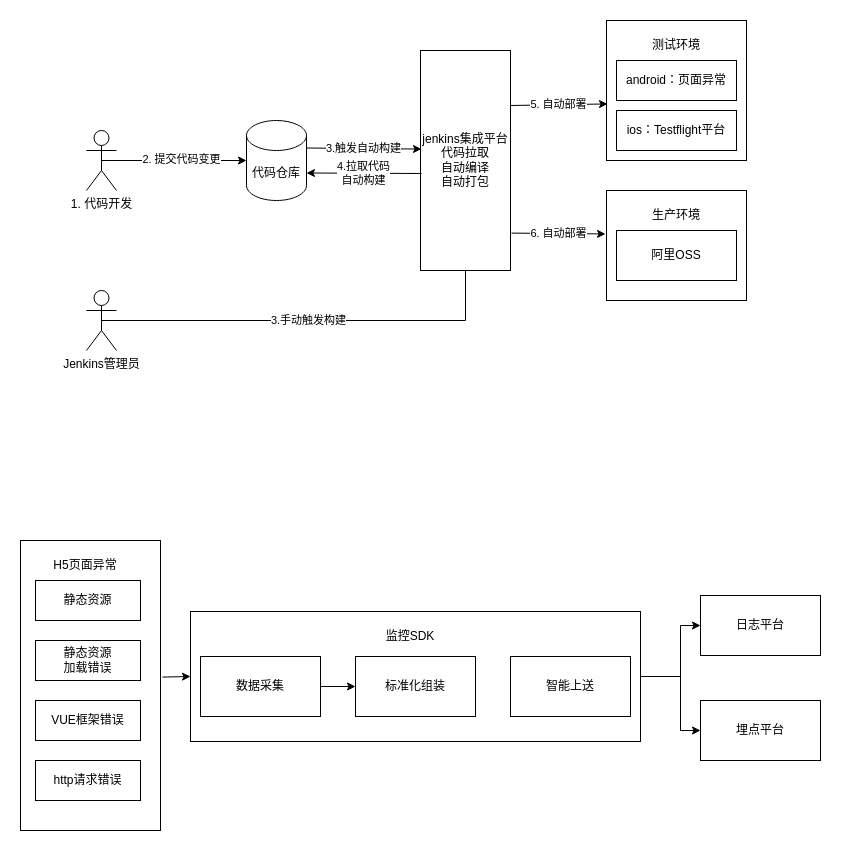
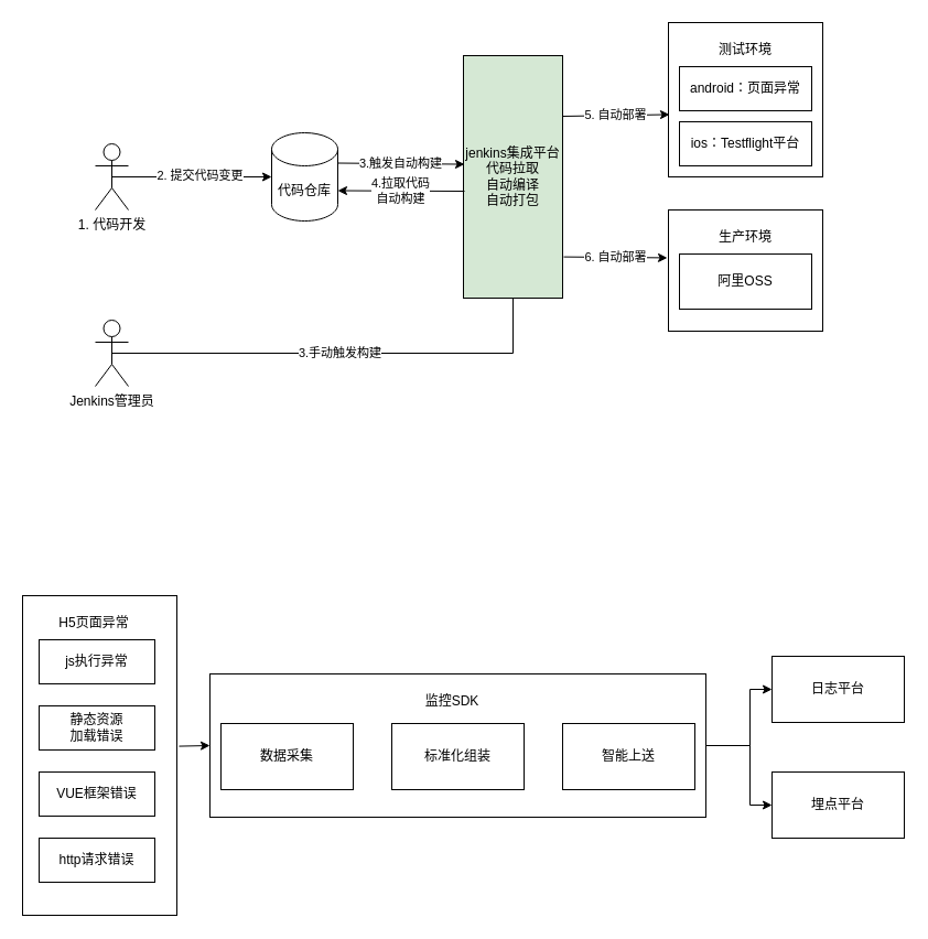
- <mxCell id="8" value="jenkins集成平台&lt;br&gt;代码拉取&lt;br&gt;自动编译&lt;br&gt;自动打包" style="rounded=0;whiteSpace=wrap;html=1;" parent="1" vertex="1"><mxGeometry x="420" y="50" width="90" height="220" as="geometry" /></mxCell>
+ <mxCell id="8" value="jenkins集成平台&lt;br&gt;代码拉取&lt;br&gt;自动编译&lt;br&gt;自动打包" style="rounded=0;whiteSpace=wrap;html=1;fillColor=#d5e8d4;" parent="1" vertex="1"><mxGeometry x="420" y="50" width="90" height="220" as="geometry" /></mxCell>
- <mxCell id="27" value="静态资源" style="rounded=0;whiteSpace=wrap;html=1;" parent="1" vertex="1"><mxGeometry x="35" y="580" width="105" height="40" as="geometry" /></mxCell>
+ <mxCell id="27" value="js执行异常" style="rounded=0;whiteSpace=wrap;html=1;" parent="1" vertex="1"><mxGeometry x="35" y="580" width="105" height="40" as="geometry" /></mxCell>
- <mxCell id="32" value="" style="endArrow=classic;html=1;rounded=0;exitX=1;exitY=0.5;exitDx=0;exitDy=0;" parent="1" source="23" target="24" edge="1"><mxGeometry width="50" height="50" relative="1" as="geometry"><mxPoint x="370" y="871" as="sourcePoint" /><mxPoint x="420" y="821" as="targetPoint" /></mxGeometry></mxCell>
